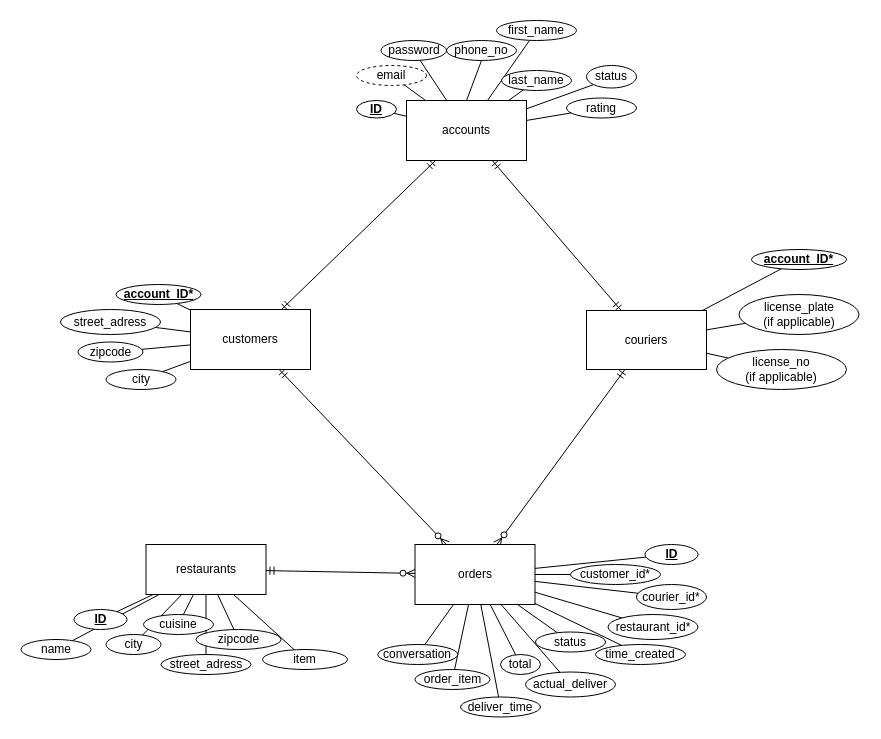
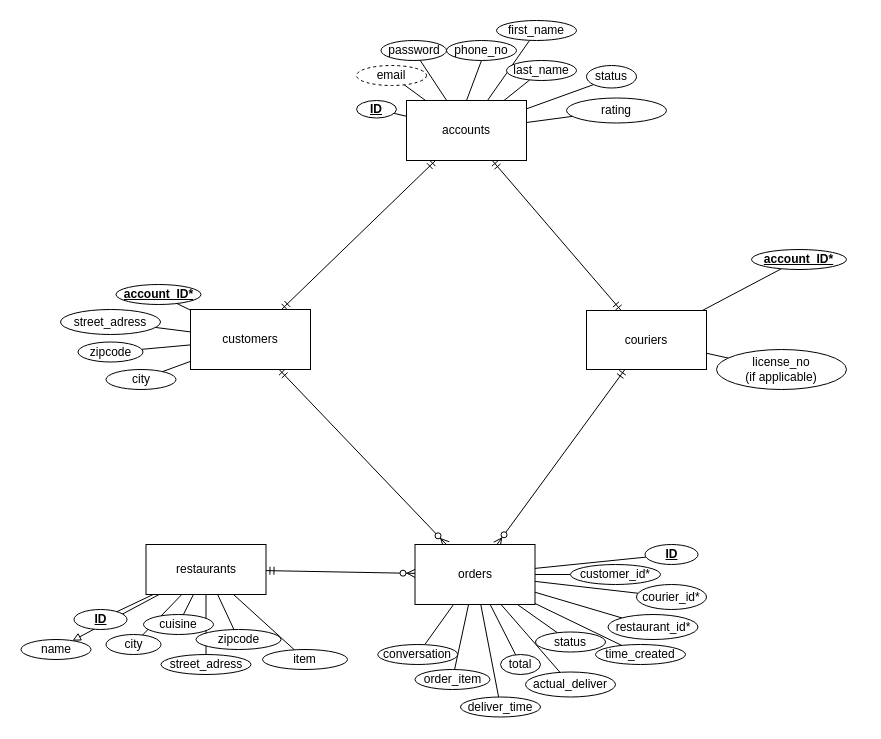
- <mxCell id="49" value="last_name" style="ellipse;whiteSpace=wrap;html=1;" parent="1" vertex="1"><mxGeometry x="501" y="70" width="70" height="20" as="geometry" /></mxCell>
+ <mxCell id="49" value="last_name" style="ellipse;whiteSpace=wrap;html=1;" parent="1" vertex="1"><mxGeometry x="506" y="60" width="70" height="20" as="geometry" /></mxCell>
- <mxCell id="76" value="rating" style="ellipse;whiteSpace=wrap;html=1;" parent="1" vertex="1"><mxGeometry x="566" y="97.5" width="70" height="20" as="geometry" /></mxCell>
+ <mxCell id="76" value="rating" style="ellipse;whiteSpace=wrap;html=1;" parent="1" vertex="1"><mxGeometry x="566" y="97.5" width="100" height="25" as="geometry" /></mxCell>
- <mxCell id="55" value="license_plate&lt;br&gt;(if applicable)" style="ellipse;whiteSpace=wrap;html=1;" parent="1" vertex="1"><mxGeometry x="738.5" y="294" width="120" height="40" as="geometry" /></mxCell>
- <mxCell id="21" style="edgeStyle=none;rounded=0;orthogonalLoop=1;jettySize=auto;html=1;startArrow=none;startFill=0;endArrow=none;endFill=0;" parent="1" source="23" target="55" edge="1"><mxGeometry relative="1" as="geometry" /></mxCell>
- <mxCell id="37" style="edgeStyle=none;rounded=0;orthogonalLoop=1;jettySize=auto;html=1;startArrow=none;startFill=0;endArrow=none;endFill=0;" parent="1" source="44" target="71" edge="1"><mxGeometry relative="1" as="geometry" /></mxCell>
+ <mxCell id="37" style="edgeStyle=none;rounded=0;orthogonalLoop=1;jettySize=auto;html=1;startArrow=none;startFill=0;endArrow=block;endFill=0;" parent="1" source="44" target="71" edge="1"><mxGeometry relative="1" as="geometry" /></mxCell>
